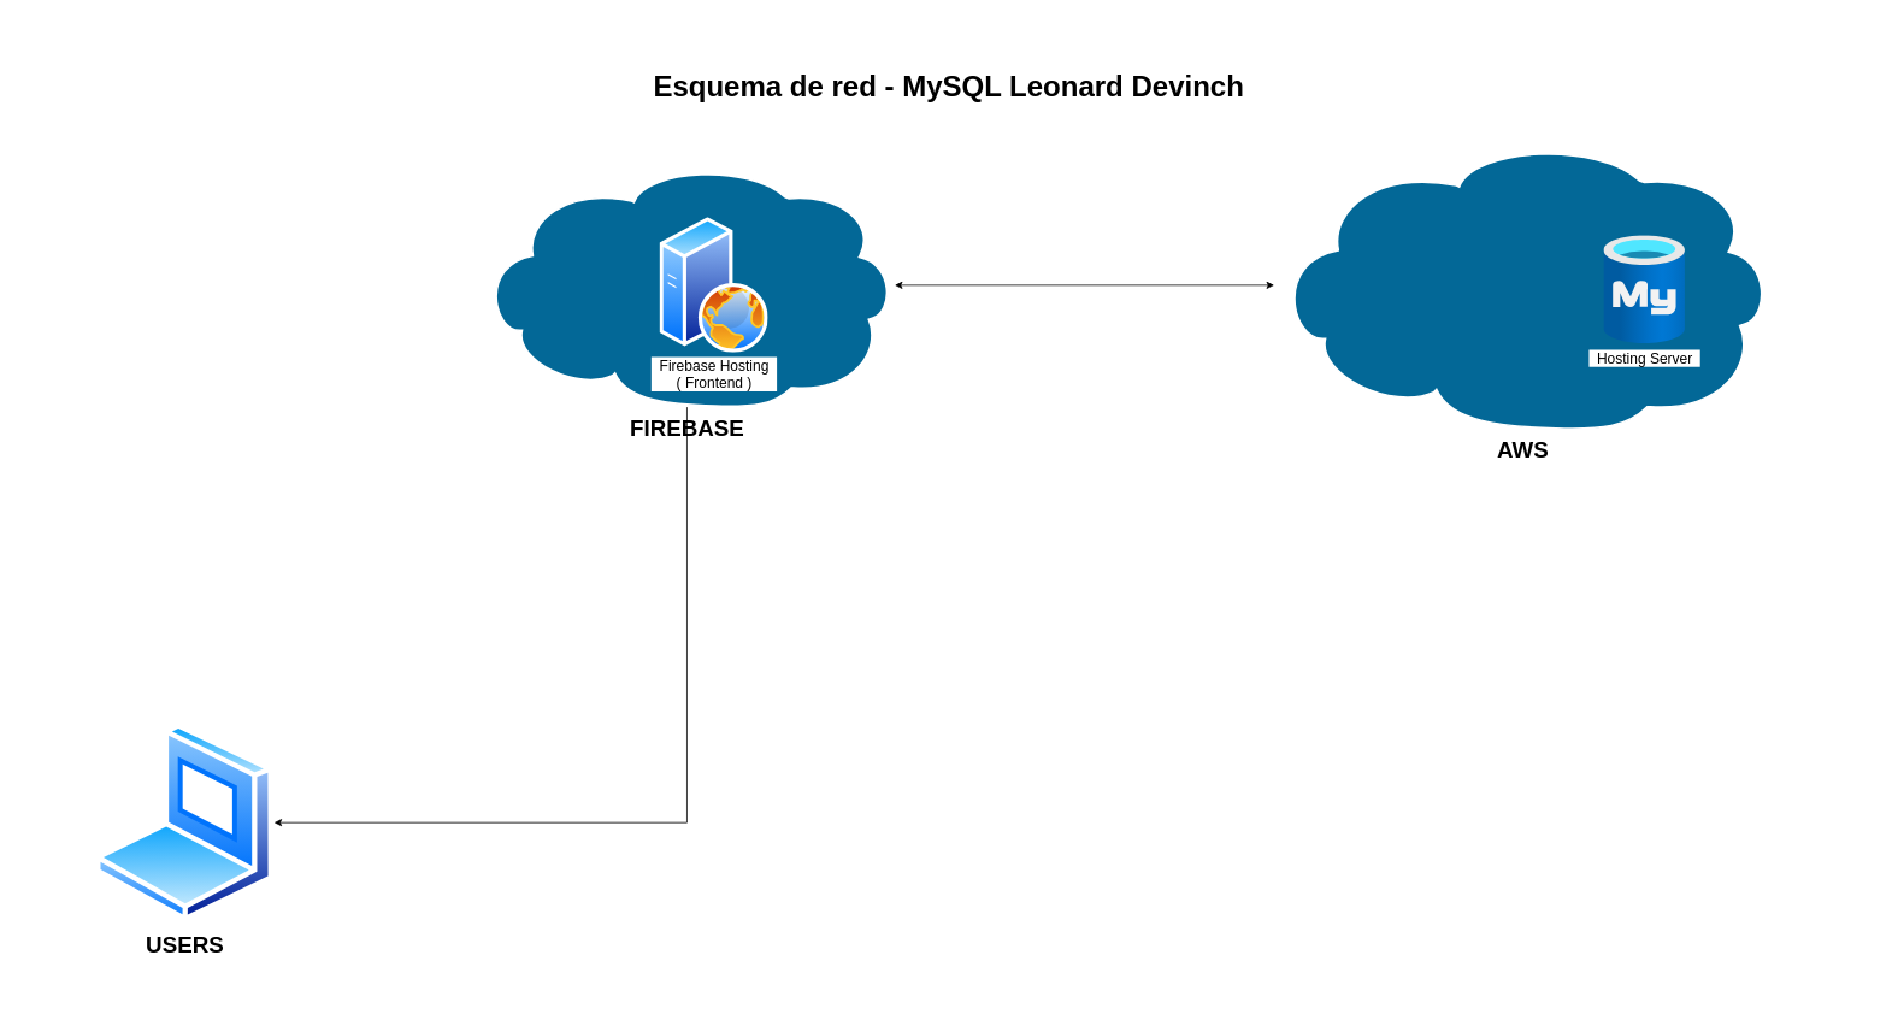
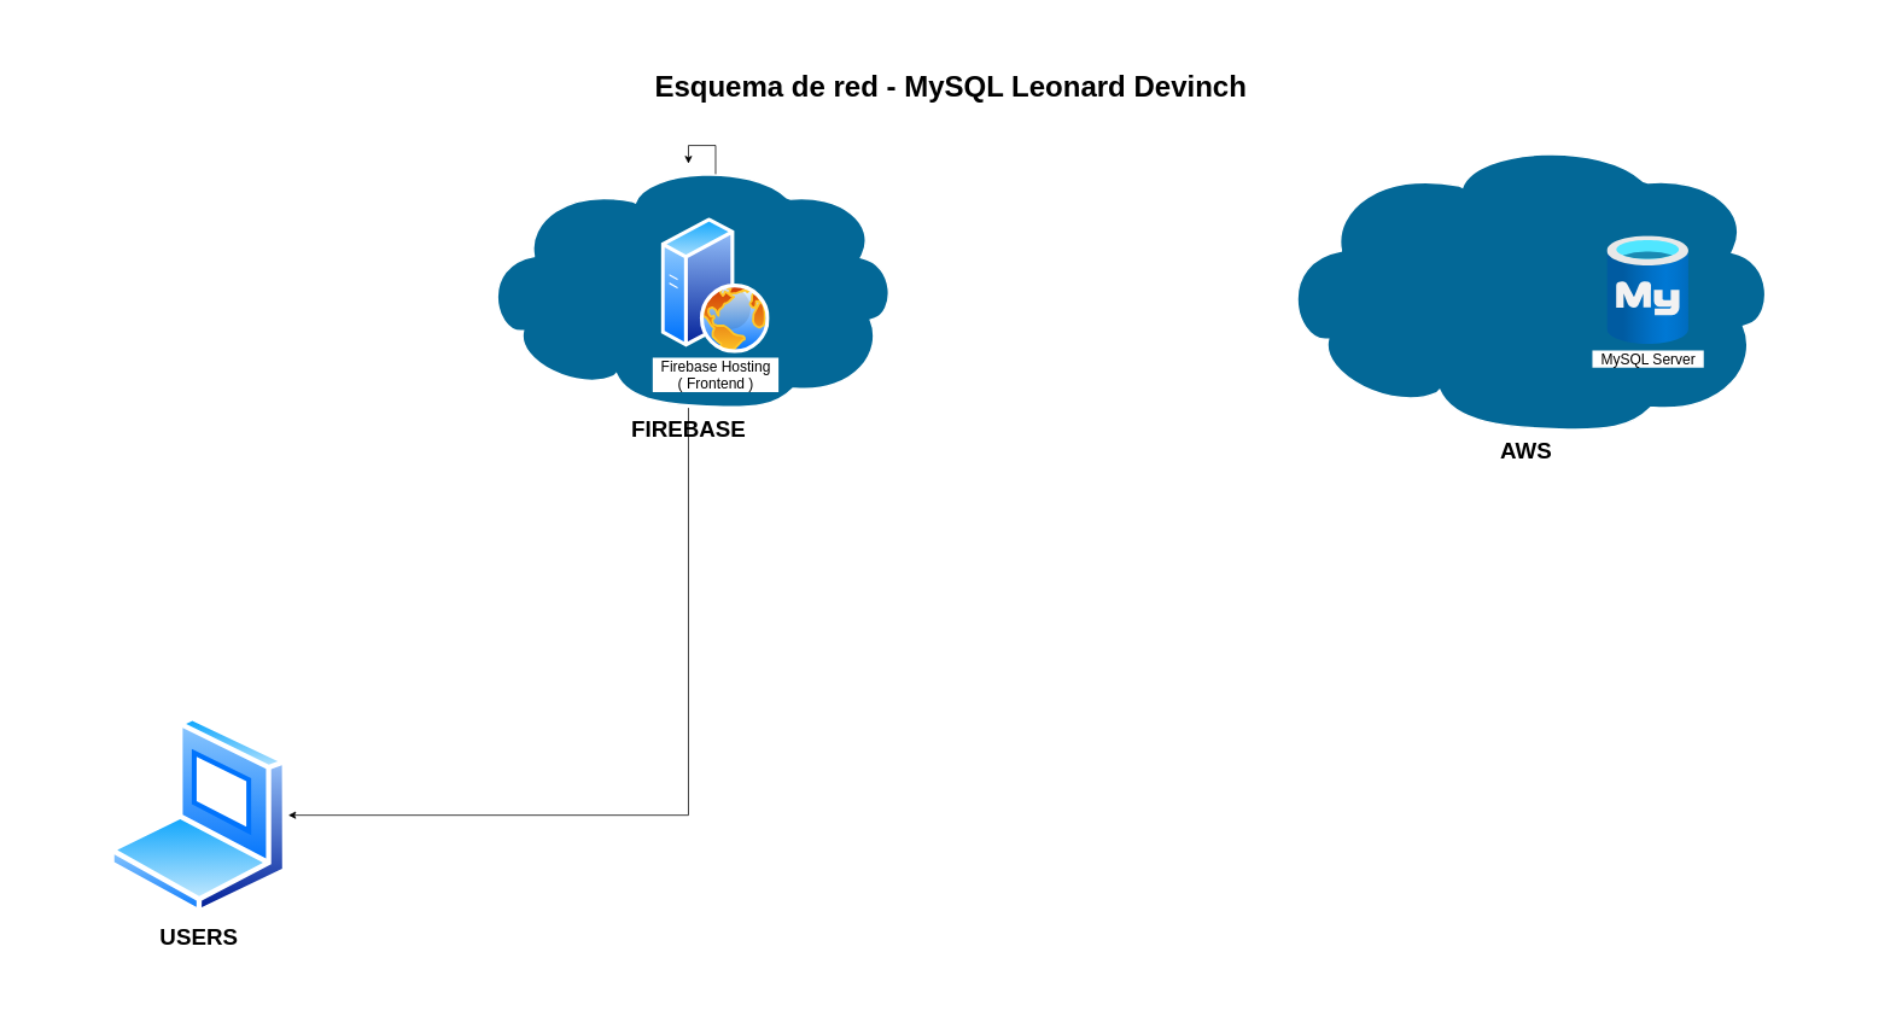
- <mxCell id="5" style="edgeStyle=orthogonalEdgeStyle;rounded=0;orthogonalLoop=1;jettySize=auto;html=1;fontSize=25;startArrow=classic;startFill=1;" edge="1" parent="1" source="6" target="11"><mxGeometry relative="1" as="geometry" /></mxCell>
+ <mxCell id="5" style="edgeStyle=orthogonalEdgeStyle;rounded=0;orthogonalLoop=1;jettySize=auto;html=1;fontSize=25;startArrow=classic;startFill=1;" edge="1" parent="1" source="6" target="7"><mxGeometry relative="1" as="geometry" /></mxCell>
- <mxCell id="12" value="&amp;nbsp; Hosting Server&amp;nbsp;&amp;nbsp;" style="aspect=fixed;html=1;points=[];align=center;image;fontSize=16;image=img/lib/azure2/databases/Azure_Database_MySQL_Server.svg;" vertex="1" parent="10"><mxGeometry x="365" y="105" width="90" height="120" as="geometry" /></mxCell>
+ <mxCell id="12" value="&amp;nbsp; MySQL Server&amp;nbsp;&amp;nbsp;" style="aspect=fixed;html=1;points=[];align=center;image;fontSize=16;image=img/lib/azure2/databases/Azure_Database_MySQL_Server.svg;" vertex="1" parent="10"><mxGeometry x="365" y="105" width="90" height="120" as="geometry" /></mxCell>
- <mxCell id="9" value="USERS" style="aspect=fixed;perimeter=ellipsePerimeter;html=1;align=center;shadow=0;dashed=0;spacingTop=3;image;image=img/lib/active_directory/laptop_client.svg;labelBorderColor=none;fontSize=25;fontStyle=1" vertex="1" parent="1"><mxGeometry x="105" y="800" width="198" height="220" as="geometry" /></mxCell>
+ <mxCell id="9" value="USERS" style="aspect=fixed;perimeter=ellipsePerimeter;html=1;align=center;shadow=0;dashed=0;spacingTop=3;image;image=img/lib/active_directory/laptop_client.svg;labelBorderColor=none;fontSize=25;fontStyle=1" vertex="1" parent="1"><mxGeometry x="120" y="790" width="198" height="220" as="geometry" /></mxCell>
